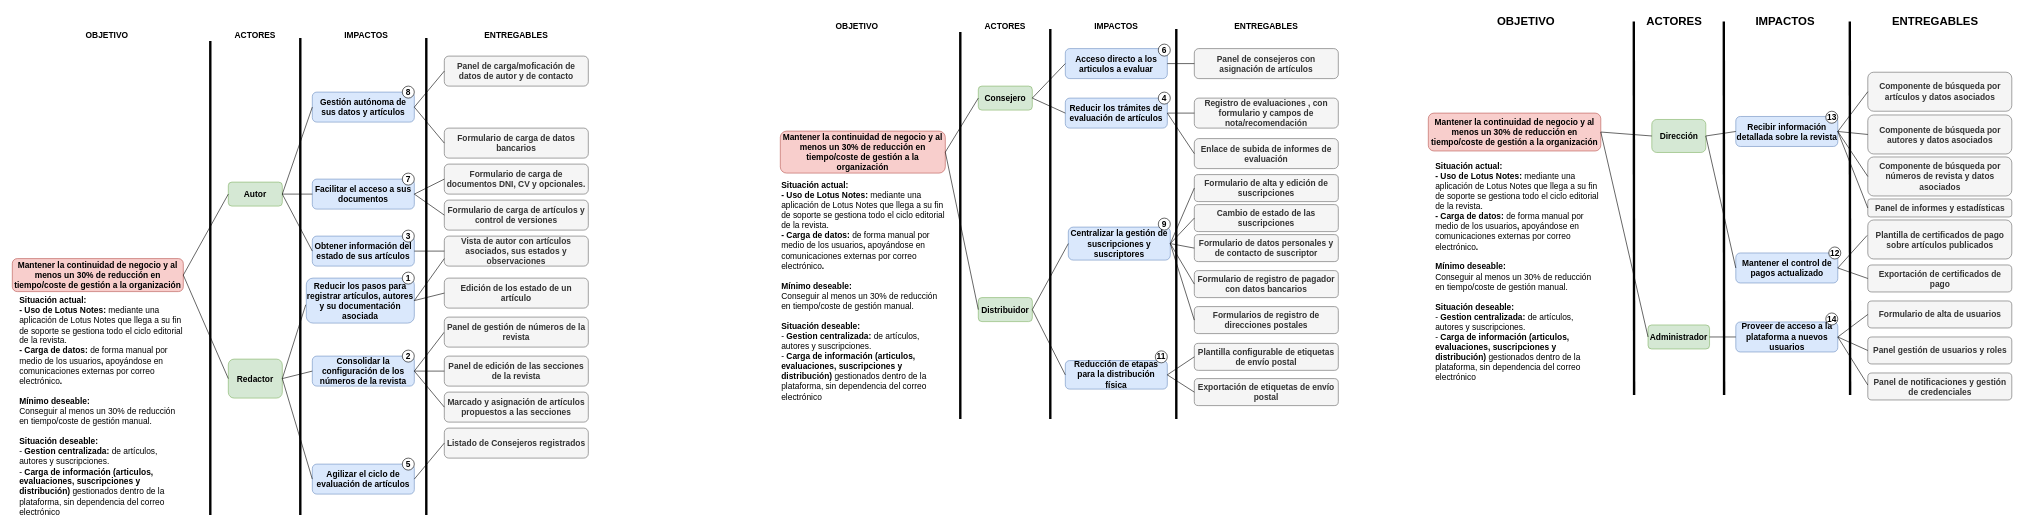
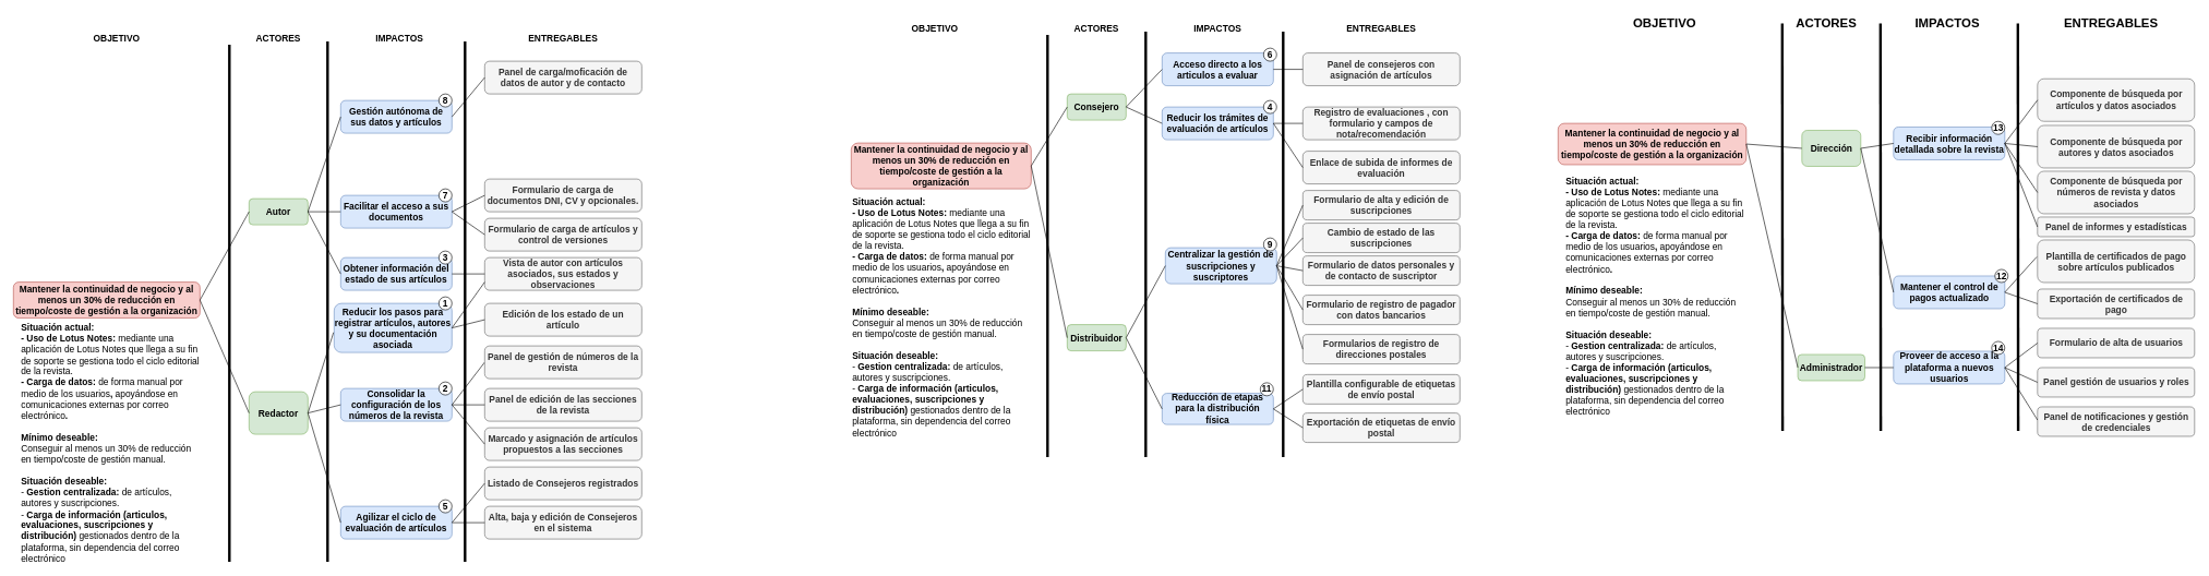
- <mxCell id="110" value="" style="endArrow=none;html=1;rounded=0;exitX=0;exitY=0.5;exitDx=0;exitDy=0;entryX=1;entryY=0.5;entryDx=0;entryDy=0;fontSize=14;" edge="1" parent="1" source="89" target="100"><mxGeometry width="50" height="50" relative="1" as="geometry"><mxPoint x="650" y="253" as="sourcePoint" /><mxPoint x="600" y="233" as="targetPoint" /></mxGeometry></mxCell>
- <mxCell id="89" value="Formulario de carga de datos bancarios" style="rounded=1;whiteSpace=wrap;html=1;fontStyle=1;align=center;fillColor=#f5f5f5;fontColor=#333333;strokeColor=#666666;fontSize=14;" vertex="1" parent="1"><mxGeometry x="740" y="213" width="240" height="50" as="geometry" /></mxCell>
+ <mxCell id="115" value="" style="endArrow=none;html=1;rounded=0;exitX=1;exitY=0.5;exitDx=0;exitDy=0;entryX=0;entryY=0.5;entryDx=0;entryDy=0;fontSize=14;" edge="1" parent="1" source="67" target="94"><mxGeometry width="50" height="50" relative="1" as="geometry"><mxPoint x="760" y="873" as="sourcePoint" /><mxPoint x="810" y="933" as="targetPoint" /></mxGeometry></mxCell>
+ <mxCell id="94" value="Alta, baja y edición de Consejeros en el sistema" style="rounded=1;whiteSpace=wrap;html=1;fontStyle=1;align=center;fillColor=#f5f5f5;fontColor=#333333;strokeColor=#666666;fontSize=14;" vertex="1" parent="1"><mxGeometry x="740" y="773" width="240" height="50" as="geometry" /></mxCell>
